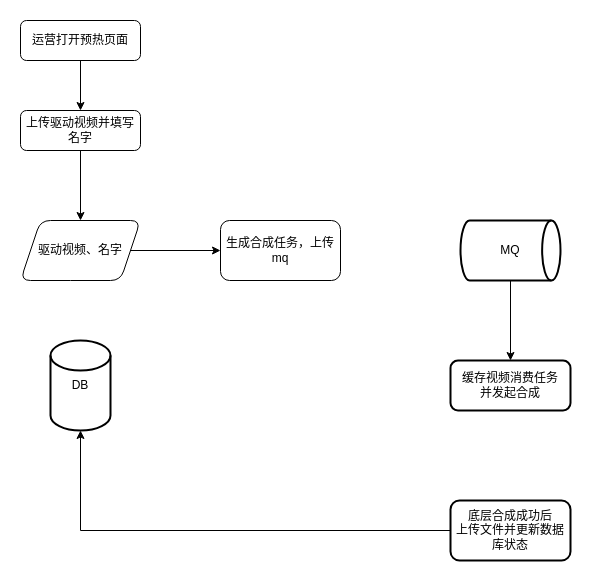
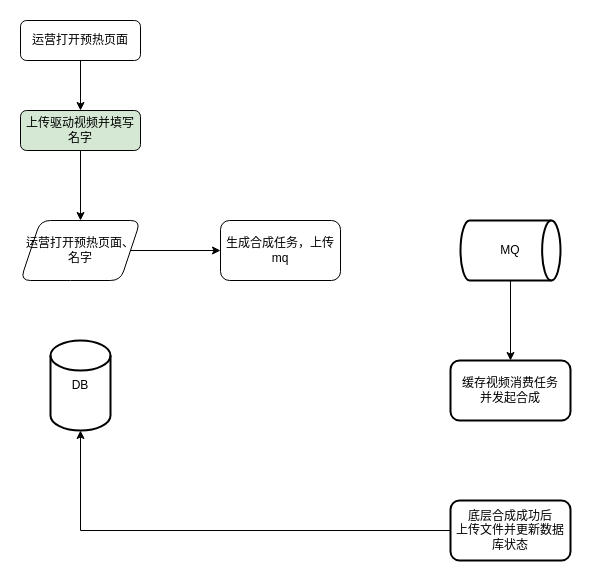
- <mxCell id="5" value="上传驱动视频并填写名字" style="rounded=1;whiteSpace=wrap;html=1;fontSize=12;glass=0;strokeWidth=1;shadow=0;" vertex="1" parent="1"><mxGeometry x="20" y="110" width="120" height="40" as="geometry" /></mxCell>
+ <mxCell id="5" value="上传驱动视频并填写名字" style="rounded=1;whiteSpace=wrap;html=1;fontSize=12;glass=0;strokeWidth=1;shadow=0;fillColor=#d5e8d4;" vertex="1" parent="1"><mxGeometry x="20" y="110" width="120" height="40" as="geometry" /></mxCell>
- <mxCell id="7" value="驱动视频、名字" style="shape=parallelogram;perimeter=parallelogramPerimeter;whiteSpace=wrap;html=1;fixedSize=1;rounded=1;glass=0;strokeWidth=1;shadow=0;" vertex="1" parent="1"><mxGeometry x="20" y="220" width="120" height="60" as="geometry" /></mxCell>
+ <mxCell id="7" value="运营打开预热页面、名字" style="shape=parallelogram;perimeter=parallelogramPerimeter;whiteSpace=wrap;html=1;fixedSize=1;rounded=1;glass=0;strokeWidth=1;shadow=0;" vertex="1" parent="1"><mxGeometry x="20" y="220" width="120" height="60" as="geometry" /></mxCell>
- <mxCell id="12" value="缓存视频消费任务&lt;br&gt;并发起合成" style="rounded=1;whiteSpace=wrap;html=1;strokeWidth=2;" vertex="1" parent="1"><mxGeometry x="450" y="360" width="120" height="50" as="geometry" /></mxCell>
+ <mxCell id="12" value="缓存视频消费任务&lt;br&gt;并发起合成" style="rounded=1;whiteSpace=wrap;html=1;strokeWidth=2;" vertex="1" parent="1"><mxGeometry x="450" y="360" width="120" height="60" as="geometry" /></mxCell>
